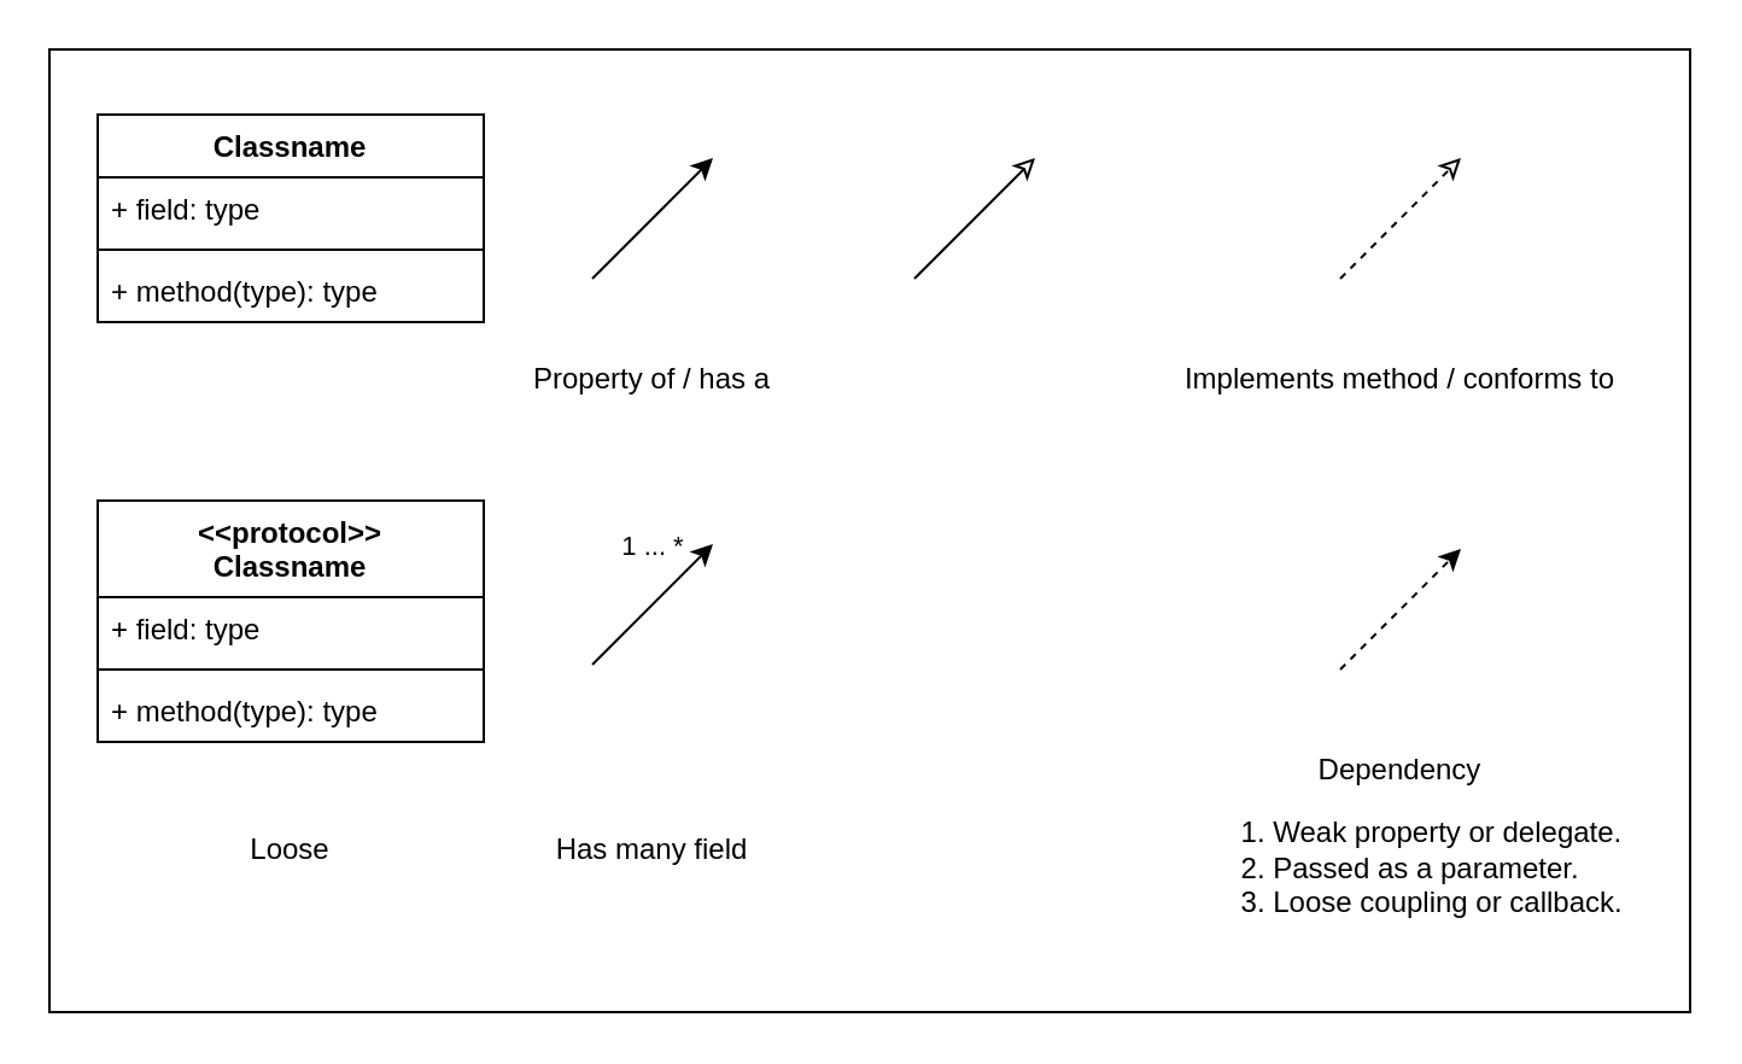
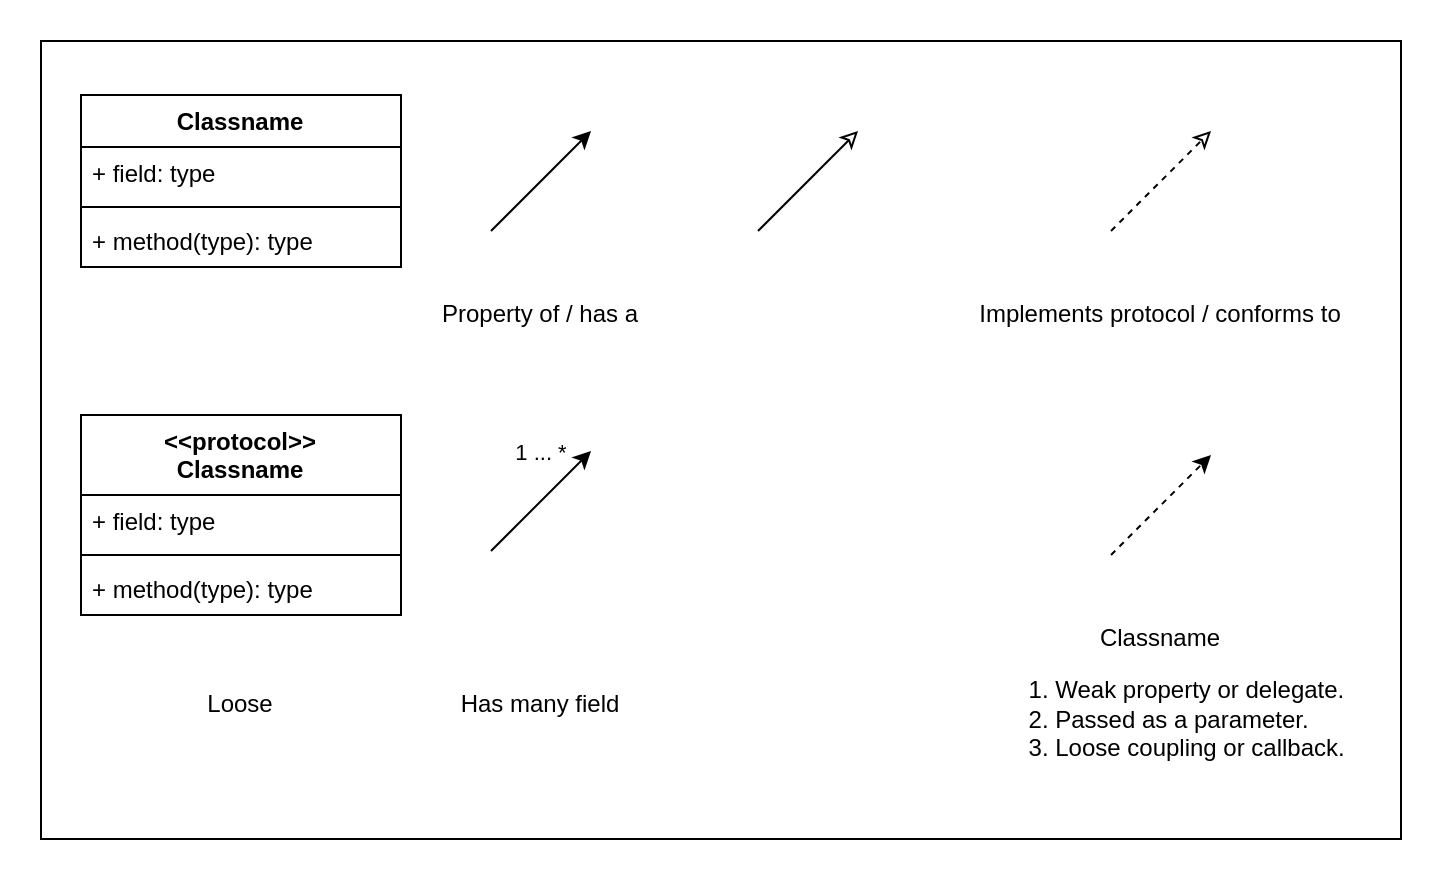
- <mxCell id="11" value="Implements method / conforms to" style="text;html=1;strokeColor=none;fillColor=none;align=center;verticalAlign=middle;whiteSpace=wrap;rounded=0;" parent="1" vertex="1"><mxGeometry x="480" y="147" width="200" height="20" as="geometry" /></mxCell>
+ <mxCell id="11" value="Implements protocol / conforms to" style="text;html=1;strokeColor=none;fillColor=none;align=center;verticalAlign=middle;whiteSpace=wrap;rounded=0;" parent="1" vertex="1"><mxGeometry x="480" y="147" width="200" height="20" as="geometry" /></mxCell>
- <mxCell id="13" value="Dependency&lt;br&gt;&lt;ol&gt;&lt;li style=&quot;text-align: left&quot;&gt;Weak property or delegate.&lt;/li&gt;&lt;li style=&quot;text-align: left&quot;&gt;Passed as a parameter.&lt;/li&gt;&lt;li style=&quot;text-align: left&quot;&gt;Loose coupling or callback.&lt;/li&gt;&lt;/ol&gt;" style="text;html=1;strokeColor=none;fillColor=none;align=center;verticalAlign=middle;whiteSpace=wrap;rounded=0;" parent="1" vertex="1"><mxGeometry x="486" y="312" width="188" height="80" as="geometry" /></mxCell>
+ <mxCell id="13" value="Classname&lt;br&gt;&lt;ol&gt;&lt;li style=&quot;text-align: left&quot;&gt;Weak property or delegate.&lt;/li&gt;&lt;li style=&quot;text-align: left&quot;&gt;Passed as a parameter.&lt;/li&gt;&lt;li style=&quot;text-align: left&quot;&gt;Loose coupling or callback.&lt;/li&gt;&lt;/ol&gt;" style="text;html=1;strokeColor=none;fillColor=none;align=center;verticalAlign=middle;whiteSpace=wrap;rounded=0;" parent="1" vertex="1"><mxGeometry x="486" y="312" width="188" height="80" as="geometry" /></mxCell>
